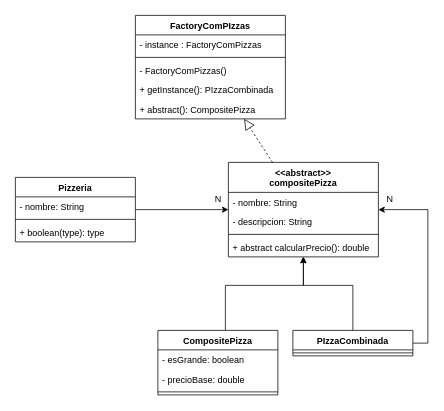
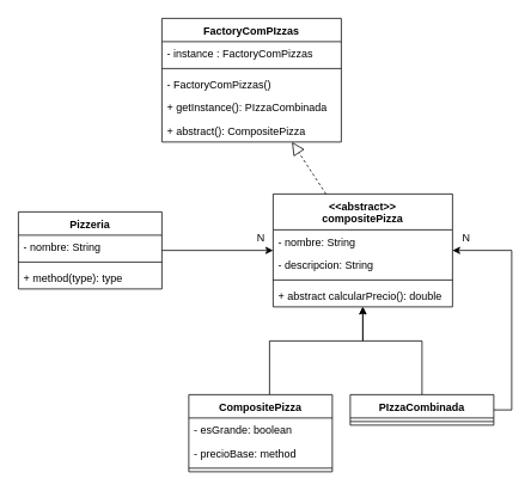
- <mxCell id="6" value="+ boolean(type): type" style="text;strokeColor=none;fillColor=none;align=left;verticalAlign=top;spacingLeft=4;spacingRight=4;overflow=hidden;rotatable=0;points=[[0,0.5],[1,0.5]];portConstraint=eastwest;" vertex="1" parent="3"><mxGeometry y="60" width="160" height="26" as="geometry" /></mxCell>
+ <mxCell id="6" value="+ method(type): type" style="text;strokeColor=none;fillColor=none;align=left;verticalAlign=top;spacingLeft=4;spacingRight=4;overflow=hidden;rotatable=0;points=[[0,0.5],[1,0.5]];portConstraint=eastwest;" vertex="1" parent="3"><mxGeometry y="60" width="160" height="26" as="geometry" /></mxCell>
- <mxCell id="10" value="- precioBase: double" style="text;strokeColor=none;fillColor=none;align=left;verticalAlign=top;spacingLeft=4;spacingRight=4;overflow=hidden;rotatable=0;points=[[0,0.5],[1,0.5]];portConstraint=eastwest;" vertex="1" parent="8"><mxGeometry y="52" width="160" height="26" as="geometry" /></mxCell>
+ <mxCell id="10" value="- precioBase: method" style="text;strokeColor=none;fillColor=none;align=left;verticalAlign=top;spacingLeft=4;spacingRight=4;overflow=hidden;rotatable=0;points=[[0,0.5],[1,0.5]];portConstraint=eastwest;" vertex="1" parent="8"><mxGeometry y="52" width="160" height="26" as="geometry" /></mxCell>
